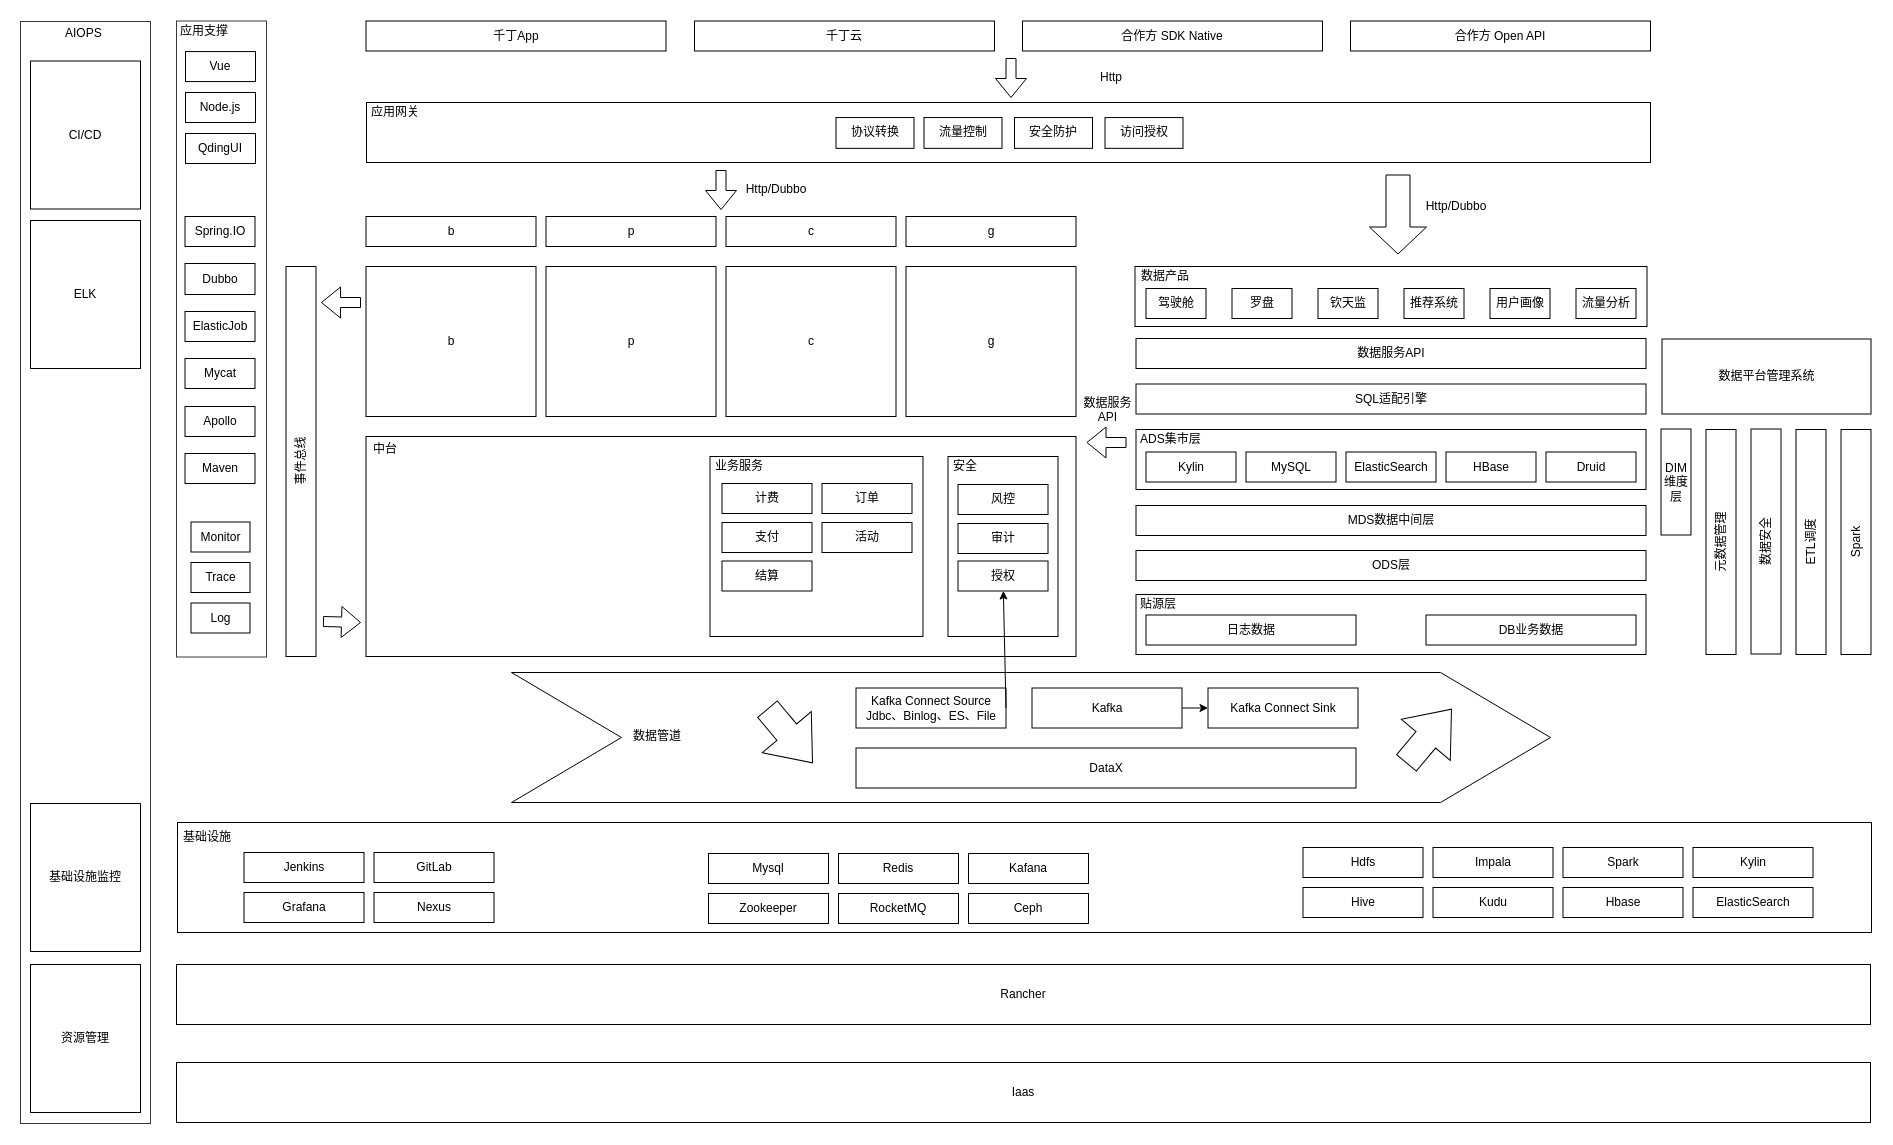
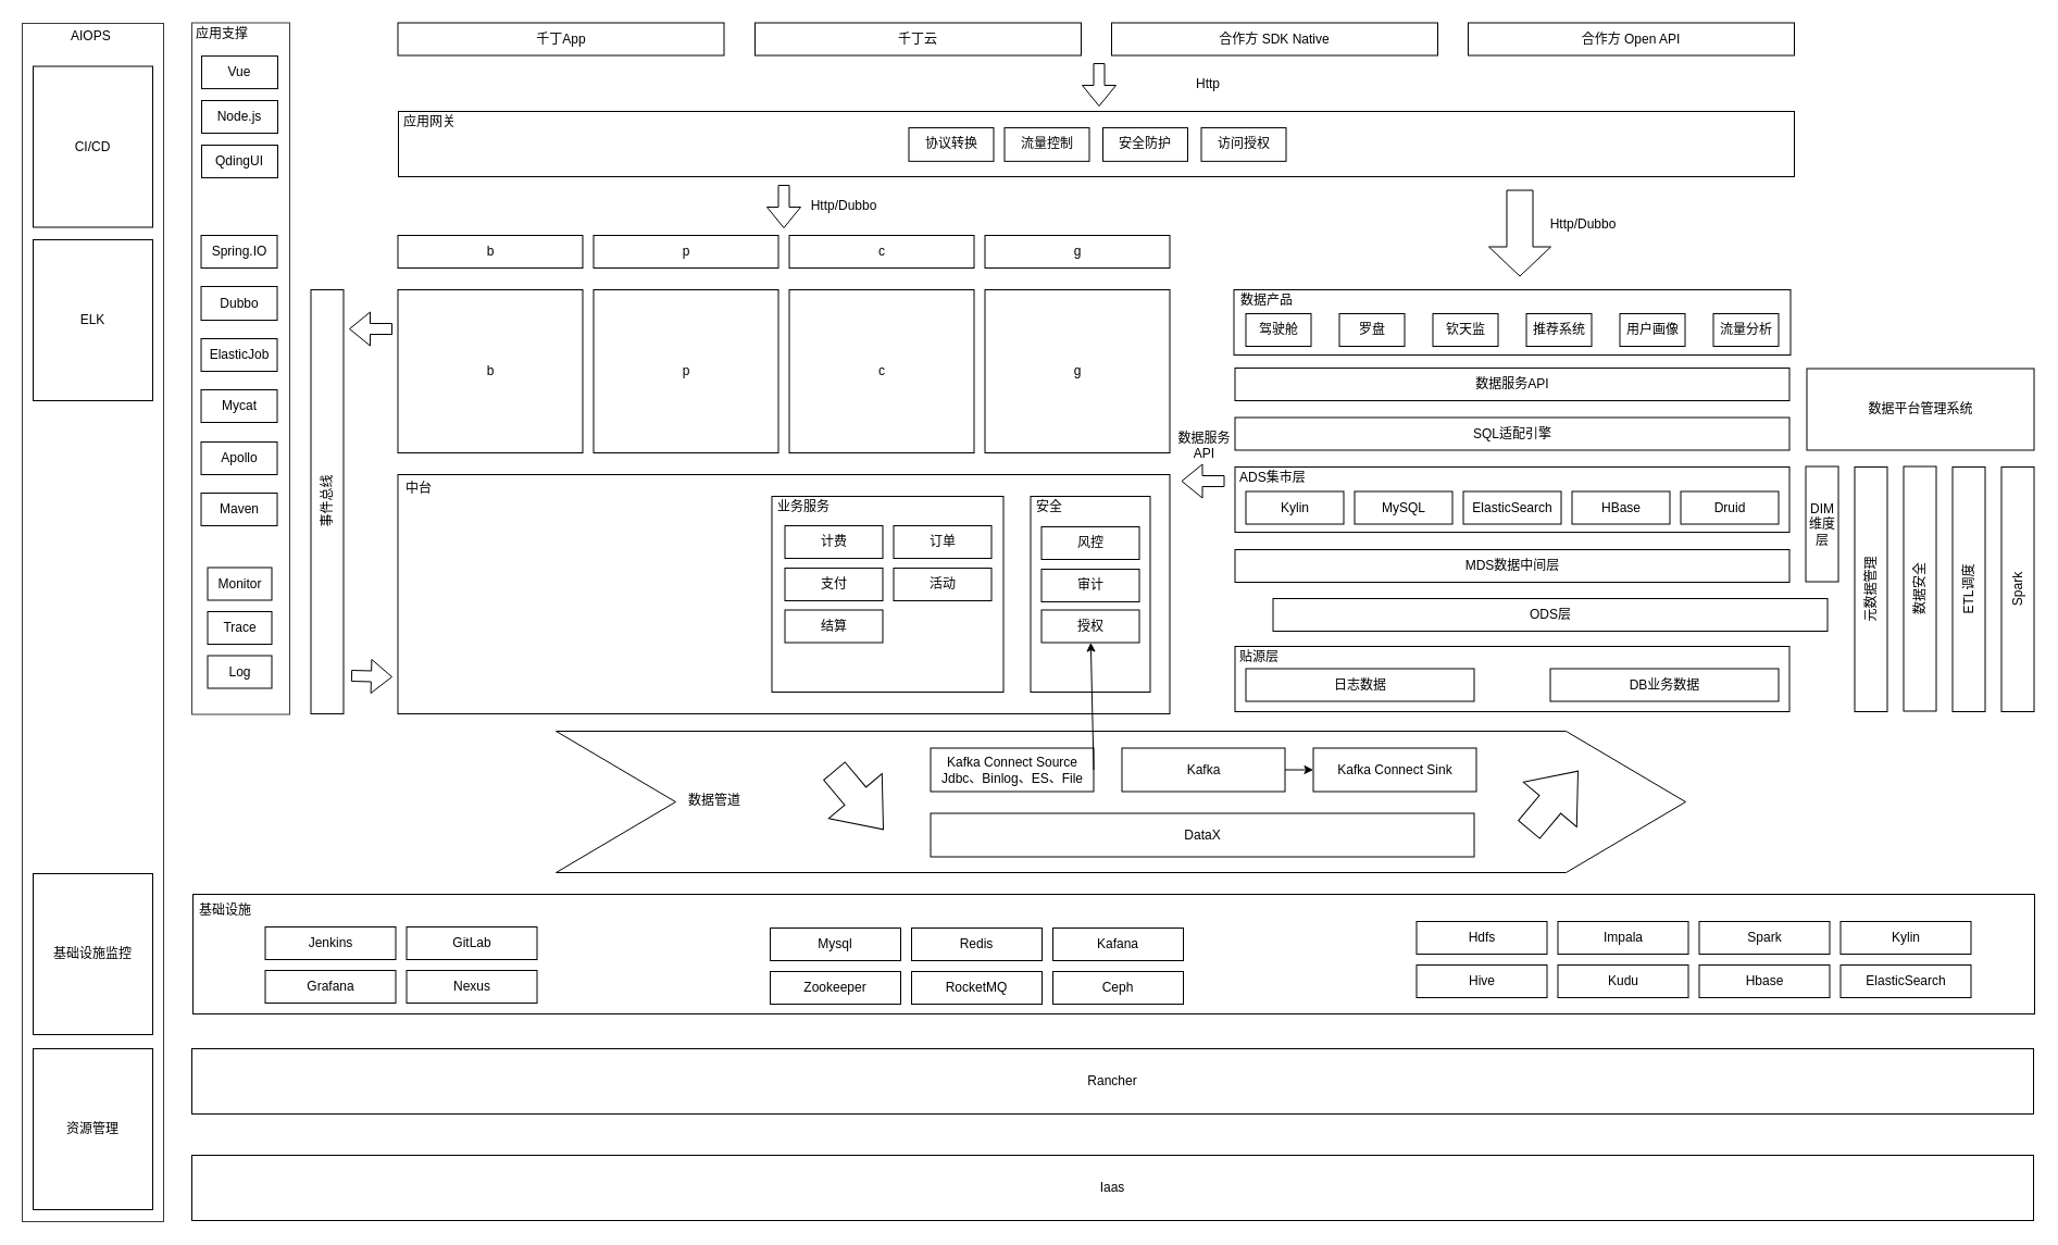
- <mxCell id="18" value="ODS层" style="rounded=0;whiteSpace=wrap;html=1;" parent="1" vertex="1"><mxGeometry x="1135.5" y="550" width="510" height="30" as="geometry" /></mxCell>
+ <mxCell id="18" value="ODS层" style="rounded=0;whiteSpace=wrap;html=1;" parent="1" vertex="1"><mxGeometry x="1170.5" y="550" width="510" height="30" as="geometry" /></mxCell>
